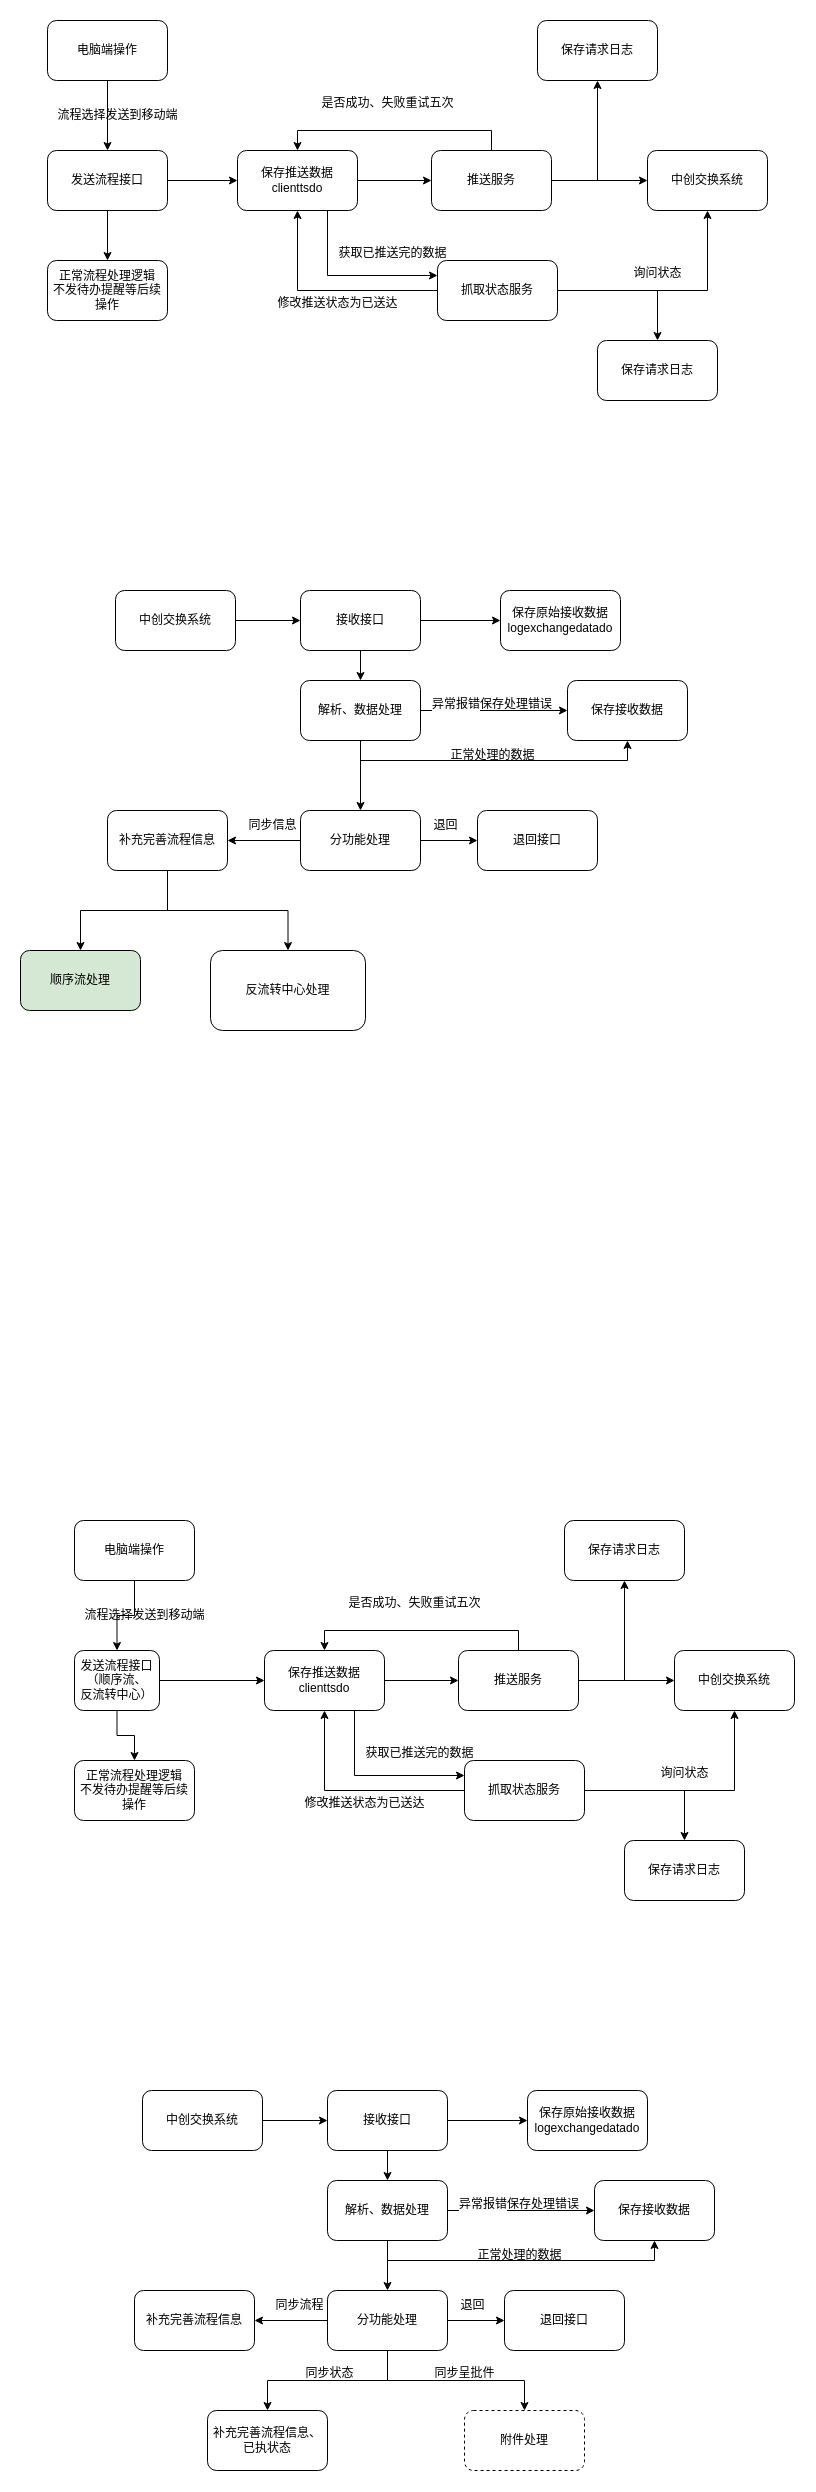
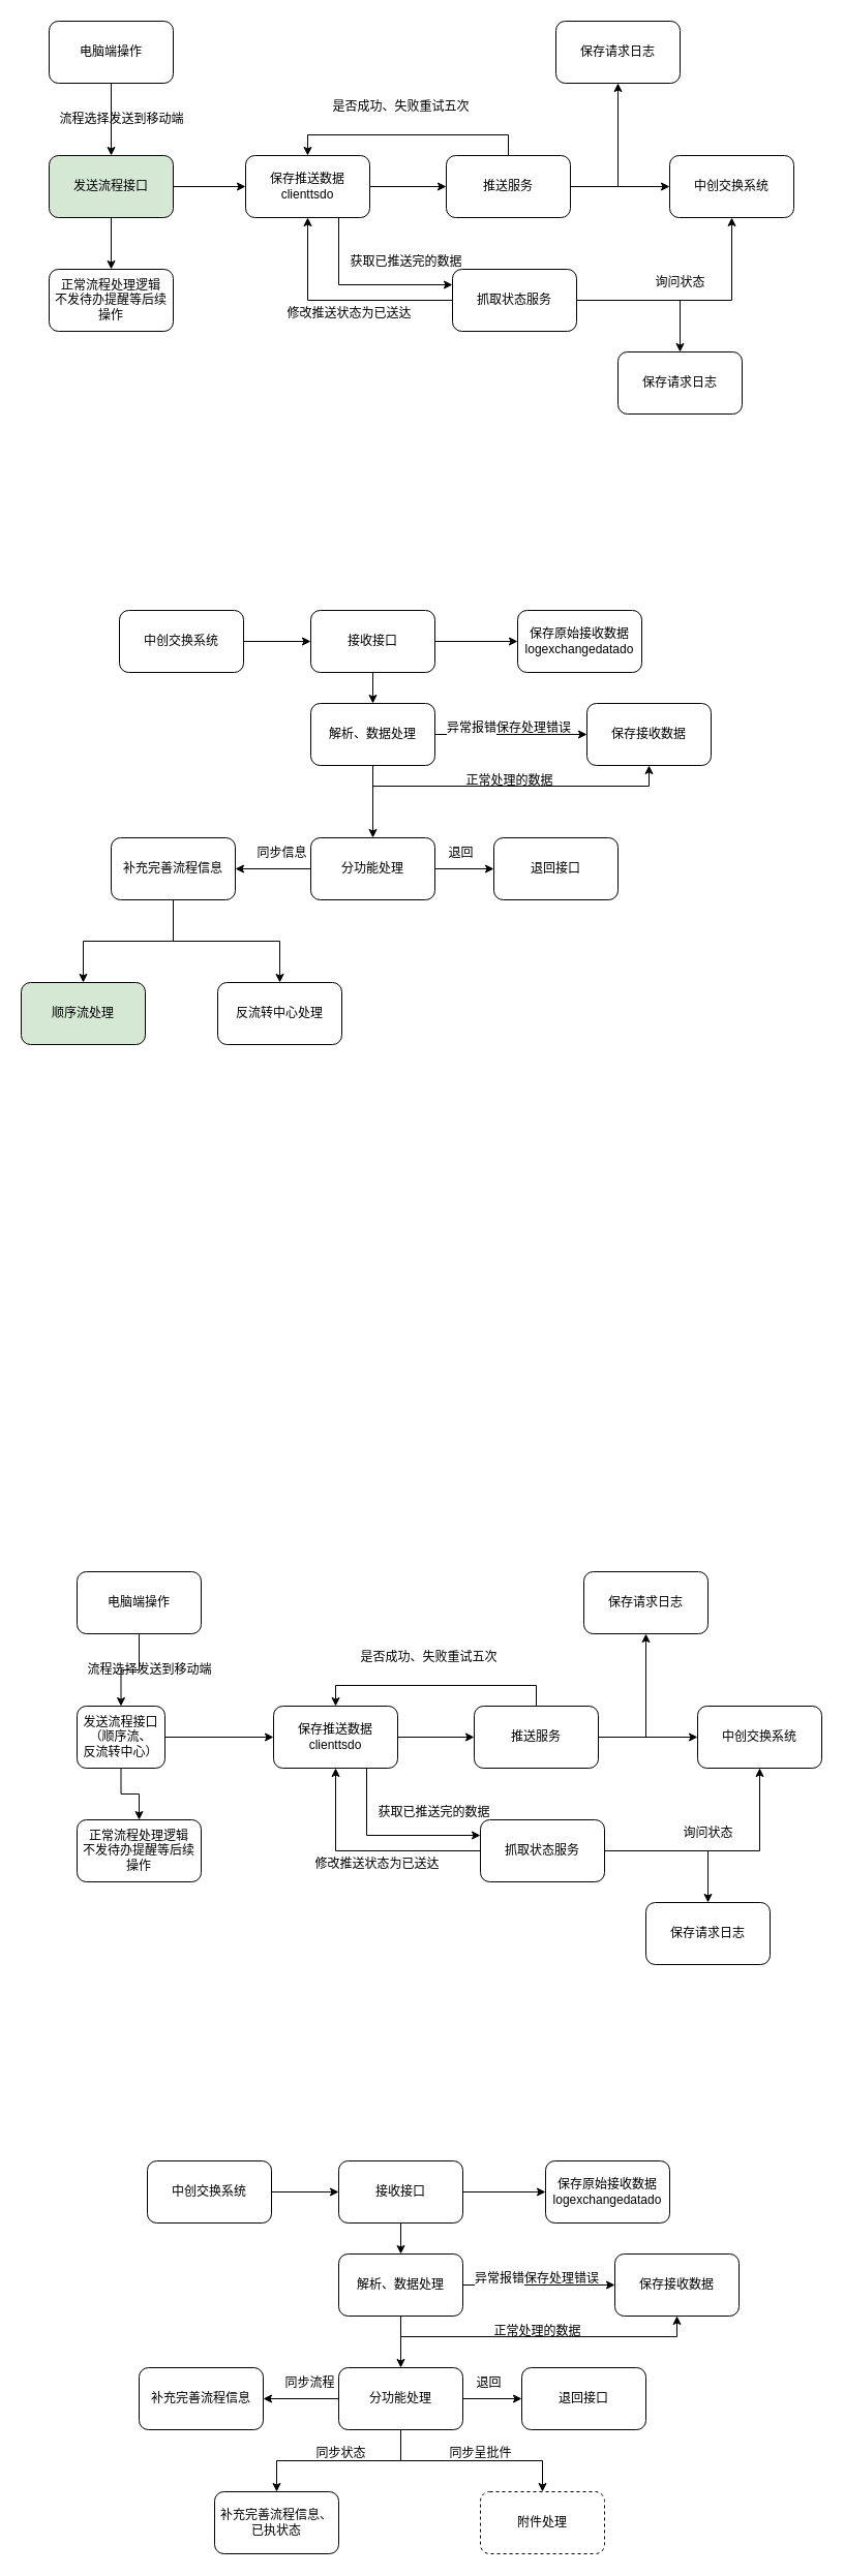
- <mxCell id="4" value="发送流程接口" style="rounded=1;whiteSpace=wrap;html=1;" vertex="1" parent="1"><mxGeometry x="47" y="150" width="120" height="60" as="geometry" /></mxCell>
+ <mxCell id="4" value="发送流程接口" style="rounded=1;whiteSpace=wrap;html=1;fillColor=#d5e8d4;" vertex="1" parent="1"><mxGeometry x="47" y="150" width="120" height="60" as="geometry" /></mxCell>
- <mxCell id="29" value="反流转中心处理" style="rounded=1;whiteSpace=wrap;html=1;" vertex="1" parent="1"><mxGeometry x="210" y="950" width="155" height="80" as="geometry" /></mxCell>
+ <mxCell id="29" value="反流转中心处理" style="rounded=1;whiteSpace=wrap;html=1;" vertex="1" parent="1"><mxGeometry x="210" y="950" width="120" height="60" as="geometry" /></mxCell>
